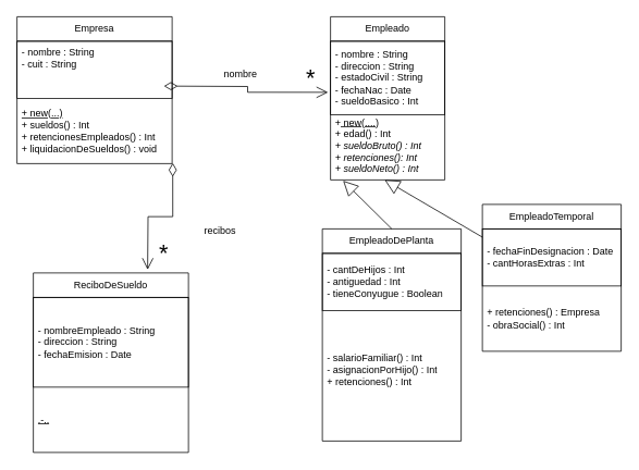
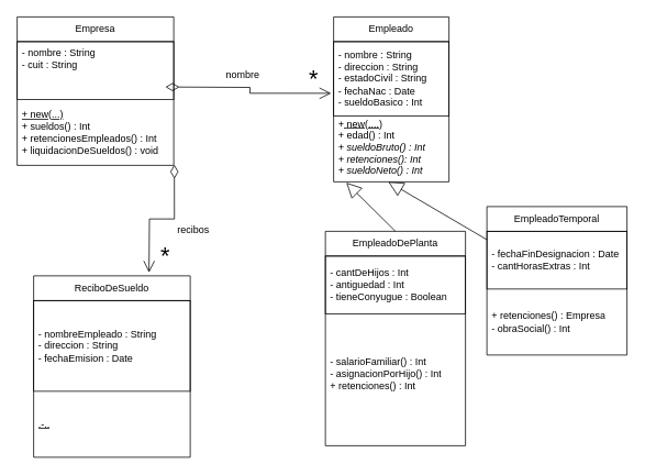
- <mxCell id="24" value="recibos&lt;div&gt;&lt;br&gt;&lt;/div&gt;" style="text;html=1;align=center;verticalAlign=middle;whiteSpace=wrap;rounded=0;" vertex="1" parent="1"><mxGeometry x="239" y="275" width="60" height="30" as="geometry" /></mxCell>
+ <mxCell id="24" value="recibos&lt;div&gt;&lt;br&gt;&lt;/div&gt;" style="text;html=1;align=center;verticalAlign=middle;whiteSpace=wrap;rounded=0;" vertex="1" parent="1"><mxGeometry x="204" y="270" width="60" height="30" as="geometry" /></mxCell>
